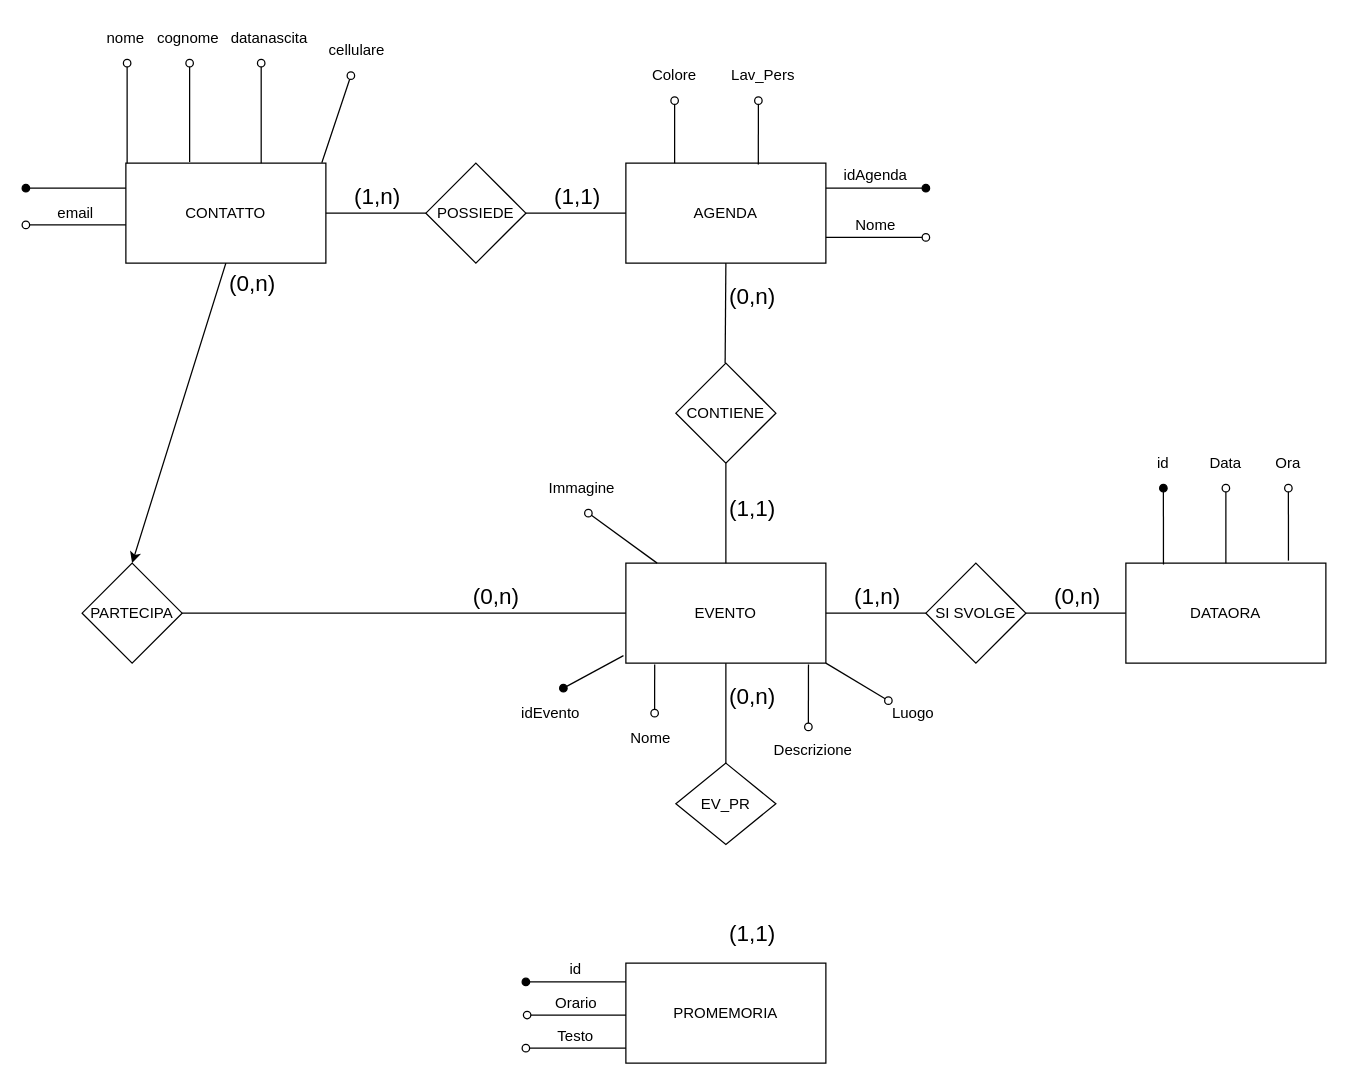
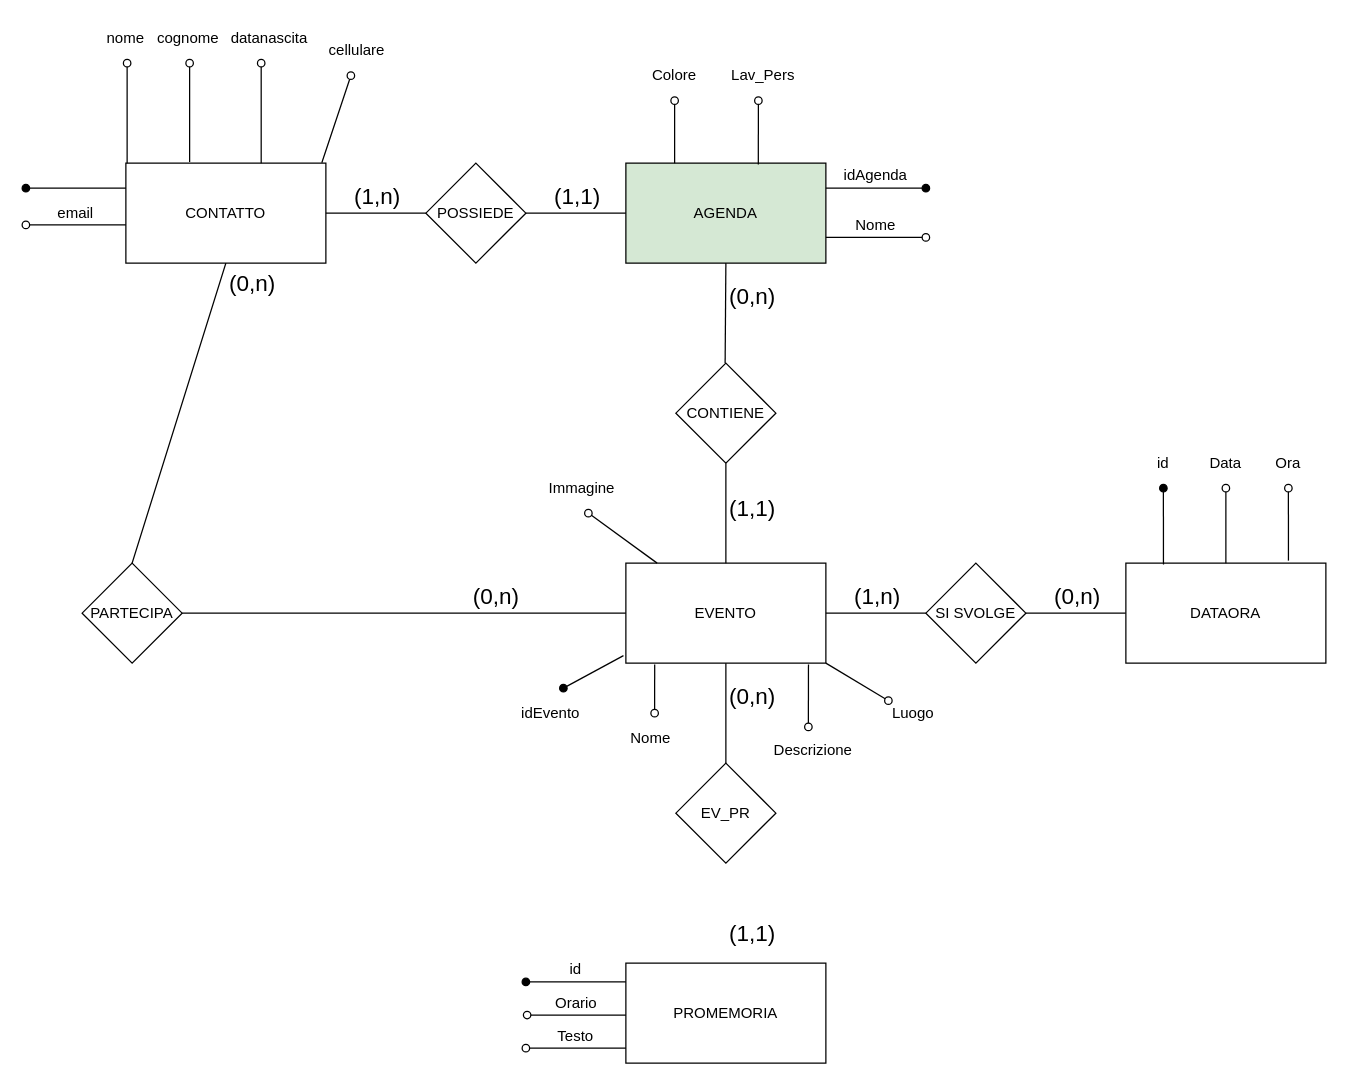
- <mxCell id="4" value="AGENDA" style="rounded=0;whiteSpace=wrap;html=1;" parent="1" vertex="1"><mxGeometry x="500" width="160" height="80" as="geometry" y="130" /></mxCell>
+ <mxCell id="4" value="AGENDA" style="rounded=0;whiteSpace=wrap;html=1;fillColor=#d5e8d4;" parent="1" vertex="1"><mxGeometry x="500" width="160" height="80" as="geometry" y="130" /></mxCell>
- <mxCell id="18" value="" style="endArrow=classic;html=1;rounded=0;entryX=0.5;entryY=0;entryDx=0;entryDy=0;exitX=0.5;exitY=1;exitDx=0;exitDy=0;" parent="1" source="5" target="17" edge="1"><mxGeometry relative="1" as="geometry"><mxPoint y="210" as="sourcePoint" x="180" /><mxPoint x="340" y="650" as="targetPoint" /><Array as="points" /></mxGeometry></mxCell>
+ <mxCell id="18" value="" style="endArrow=none;html=1;rounded=0;entryX=0.5;entryY=0;entryDx=0;entryDy=0;exitX=0.5;exitY=1;exitDx=0;exitDy=0;" parent="1" source="5" target="17" edge="1"><mxGeometry relative="1" as="geometry"><mxPoint y="210" as="sourcePoint" x="180" /><mxPoint x="340" y="650" as="targetPoint" /><Array as="points" /></mxGeometry></mxCell>
- <mxCell id="60" value="EV_PR" style="rhombus;whiteSpace=wrap;html=1;" parent="1" vertex="1"><mxGeometry x="540" y="610" width="80" height="65" as="geometry" /></mxCell>
+ <mxCell id="60" value="EV_PR" style="rhombus;whiteSpace=wrap;html=1;" parent="1" vertex="1"><mxGeometry x="540" y="610" width="80" height="80" as="geometry" /></mxCell>
